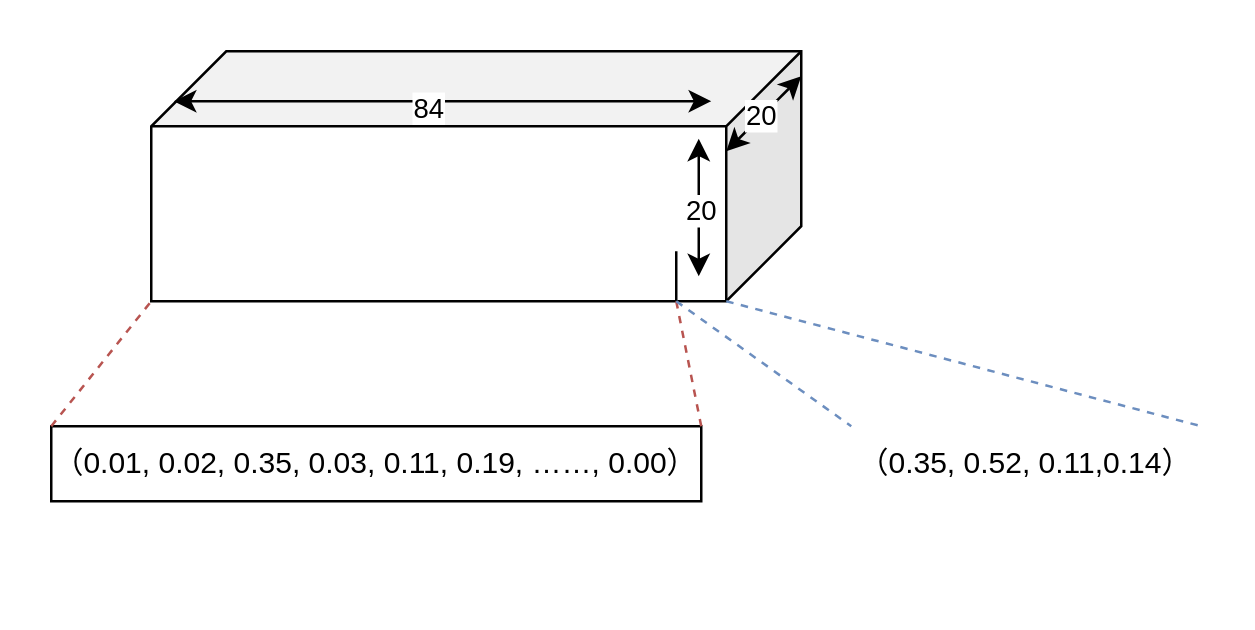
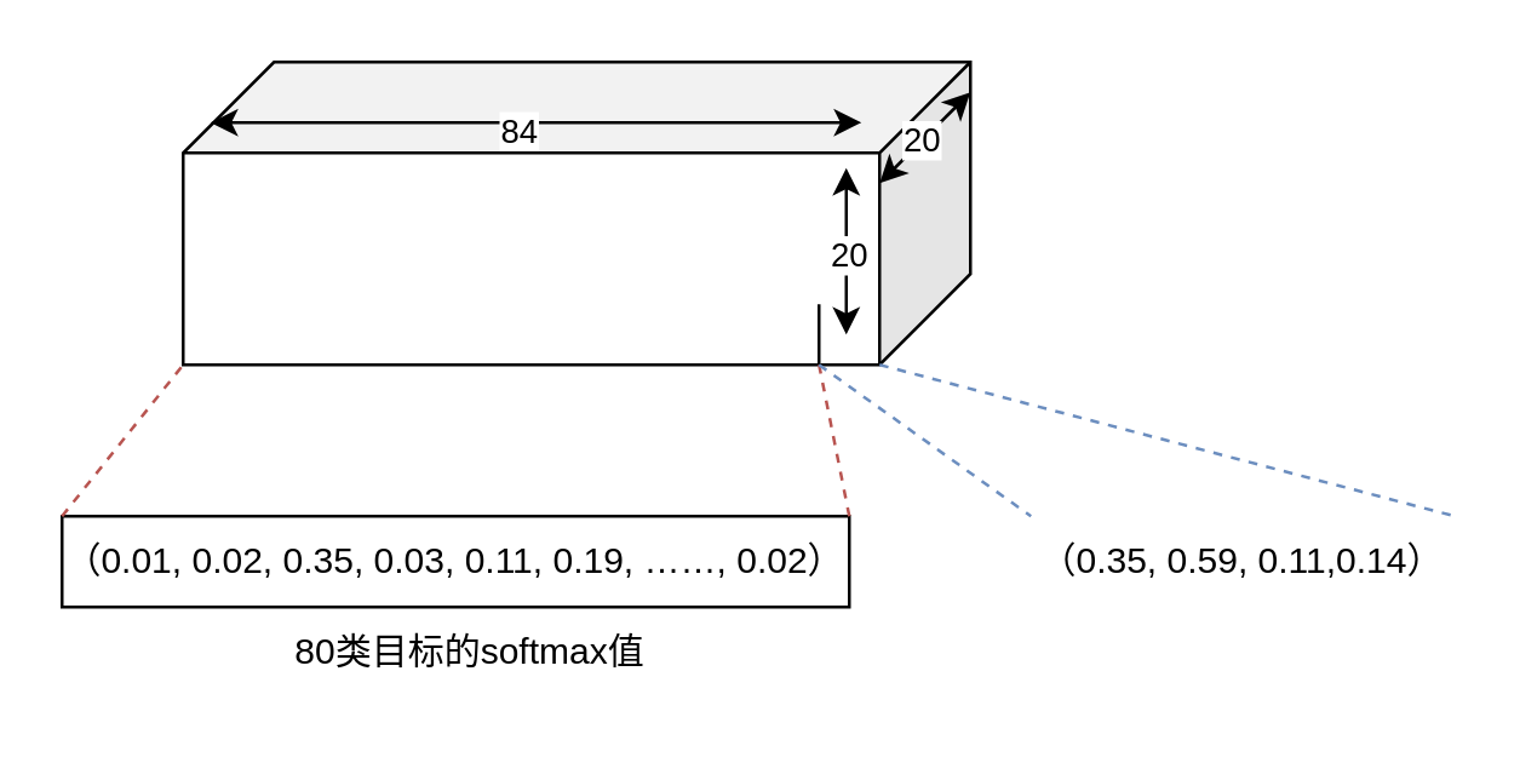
- <mxCell id="9" value="（0.01, 0.02, 0.35, 0.03, 0.11, 0.19, ……, 0.00）" style="text;html=1;align=center;verticalAlign=middle;whiteSpace=wrap;rounded=0;strokeColor=default;" vertex="1" parent="1"><mxGeometry x="20" y="170" width="260" height="30" as="geometry" /></mxCell>
+ <mxCell id="9" value="（0.01, 0.02, 0.35, 0.03, 0.11, 0.19, ……, 0.02）" style="text;html=1;align=center;verticalAlign=middle;whiteSpace=wrap;rounded=0;strokeColor=default;" vertex="1" parent="1"><mxGeometry x="20" y="170" width="260" height="30" as="geometry" /></mxCell>
- <mxCell id="16" value="（0.35, 0.52, 0.11,0.14）" style="text;html=1;align=center;verticalAlign=middle;whiteSpace=wrap;rounded=0;" vertex="1" parent="1"><mxGeometry x="340" y="170" width="140" height="30" as="geometry" /></mxCell>
+ <mxCell id="16" value="（0.35, 0.59, 0.11,0.14）" style="text;html=1;align=center;verticalAlign=middle;whiteSpace=wrap;rounded=0;" vertex="1" parent="1"><mxGeometry x="340" y="170" width="140" height="30" as="geometry" /></mxCell>
+ <mxCell id="10" value="80类目标的softmax值" style="text;html=1;align=center;verticalAlign=middle;whiteSpace=wrap;rounded=0;" vertex="1" parent="1"><mxGeometry x="90" y="200" width="130" height="30" as="geometry" /></mxCell>
